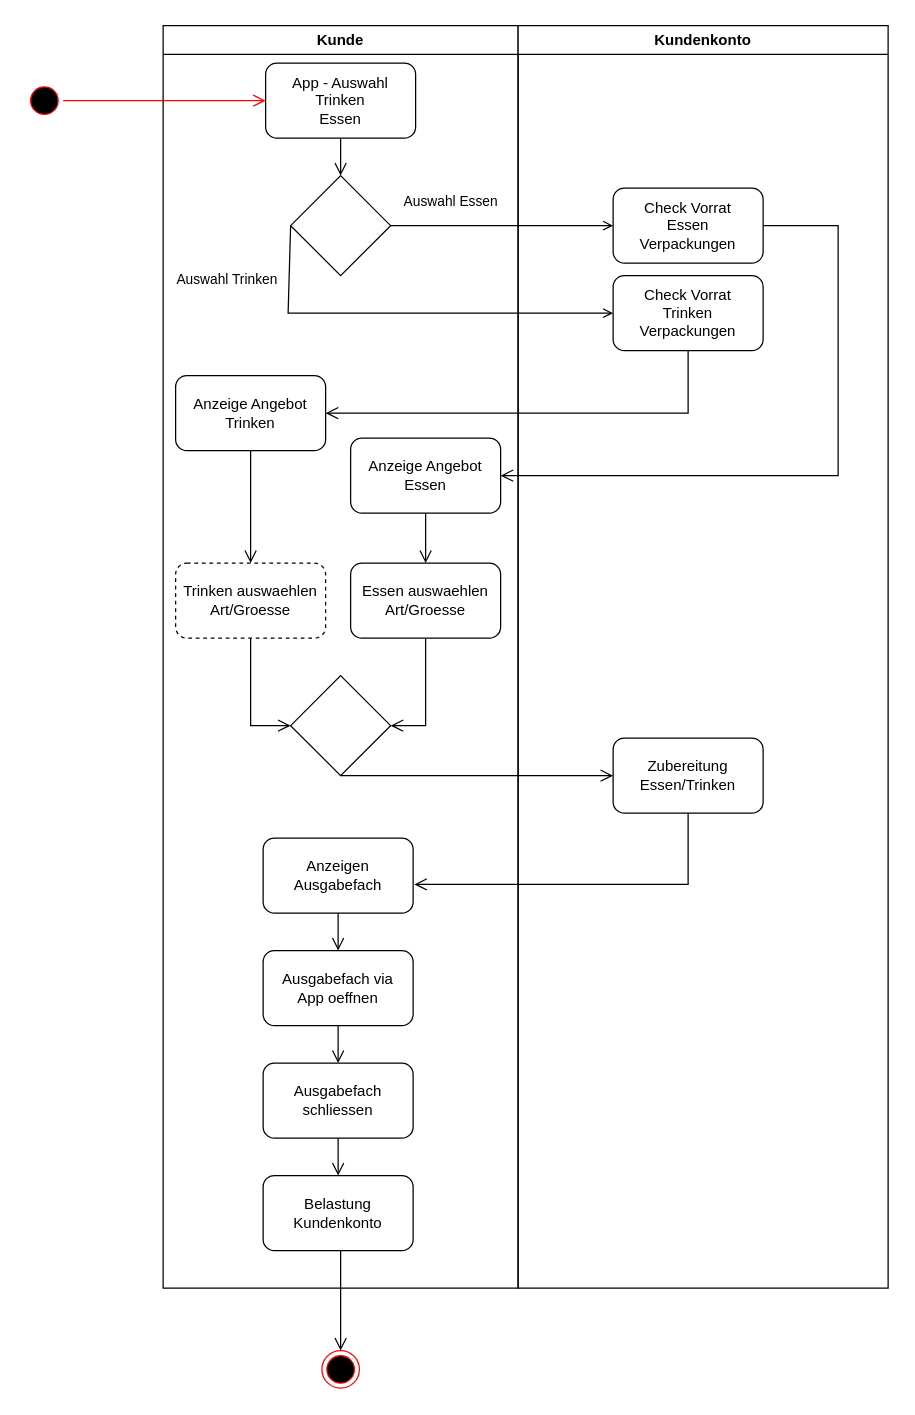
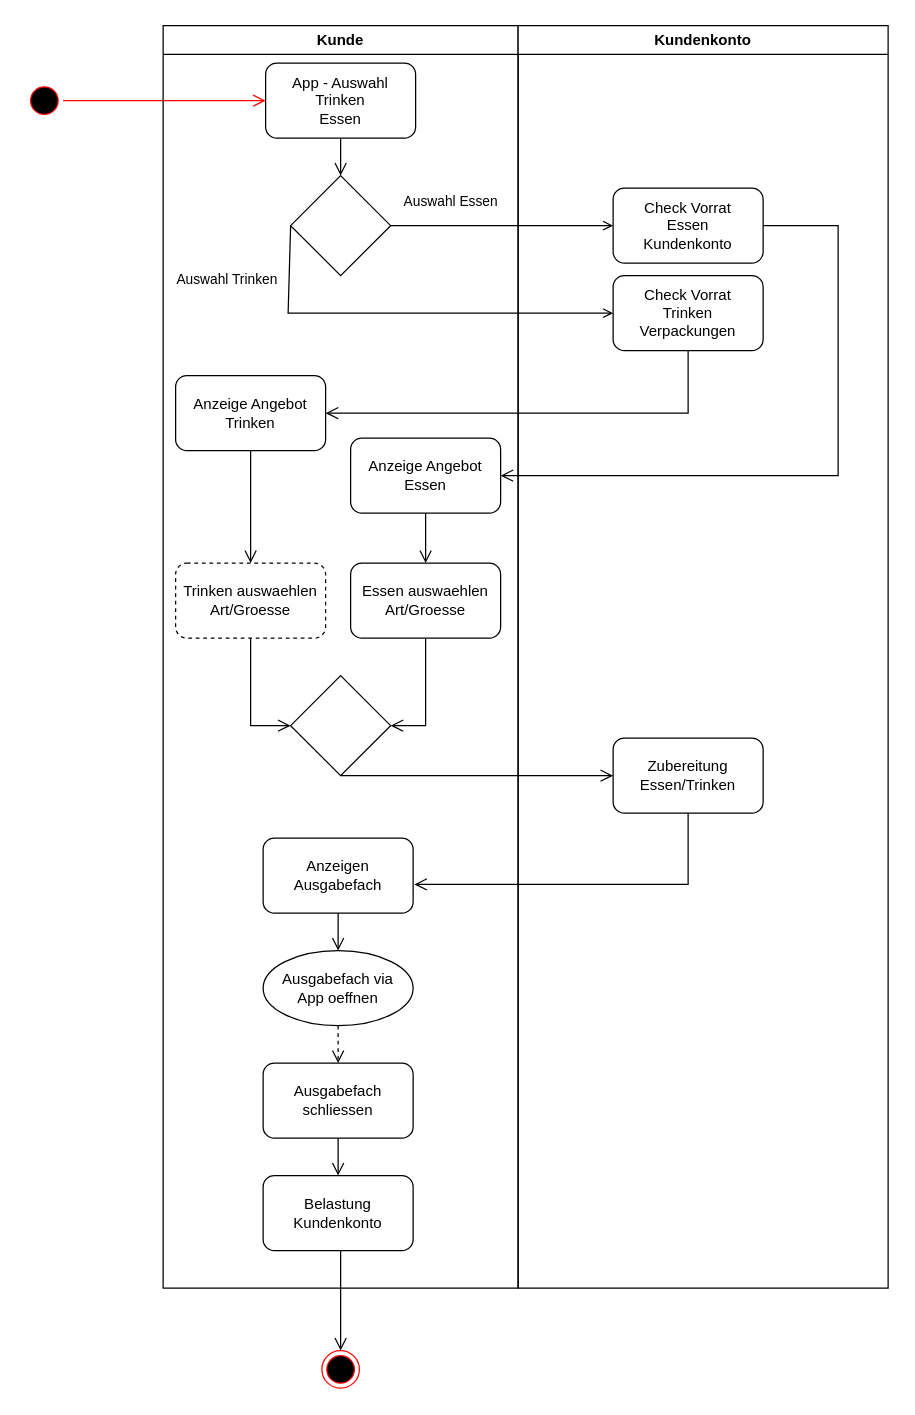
- <mxCell id="29" value="Check Vorrat&lt;br&gt;Essen&lt;br&gt;Verpackungen" style="rounded=1;whiteSpace=wrap;html=1;" vertex="1" parent="27"><mxGeometry x="76" y="130" width="120" height="60" as="geometry" /></mxCell>
+ <mxCell id="29" value="Check Vorrat&lt;br&gt;Essen&lt;br&gt;Kundenkonto" style="rounded=1;whiteSpace=wrap;html=1;" vertex="1" parent="27"><mxGeometry x="76" y="130" width="120" height="60" as="geometry" /></mxCell>
- <mxCell id="16" value="Ausgabefach via&lt;br&gt;App oeffnen" style="rounded=1;whiteSpace=wrap;html=1;" parent="7" vertex="1"><mxGeometry x="80" y="740" width="120" height="60" as="geometry" /></mxCell>
+ <mxCell id="16" value="Ausgabefach via&lt;br&gt;App oeffnen" style="ellipse;whiteSpace=wrap;html=1;" parent="7" vertex="1"><mxGeometry x="80" y="740" width="120" height="60" as="geometry" /></mxCell>
- <mxCell id="18" value="" style="endArrow=open;startArrow=none;endFill=0;startFill=0;endSize=8;html=1;verticalAlign=bottom;labelBackgroundColor=none;strokeWidth=1;rounded=0;exitX=0.5;exitY=1;exitDx=0;exitDy=0;" parent="7" source="16" target="17" edge="1"><mxGeometry width="160" relative="1" as="geometry"><mxPoint x="221" y="1160" as="sourcePoint" /><mxPoint x="381" y="1160" as="targetPoint" /></mxGeometry></mxCell>
+ <mxCell id="18" value="" style="endArrow=open;startArrow=none;endFill=0;startFill=0;endSize=8;html=1;verticalAlign=bottom;labelBackgroundColor=none;strokeWidth=1;rounded=0;exitX=0.5;exitY=1;exitDx=0;exitDy=0;dashed=1;" parent="7" source="16" target="17" edge="1"><mxGeometry width="160" relative="1" as="geometry"><mxPoint x="221" y="1160" as="sourcePoint" /><mxPoint x="381" y="1160" as="targetPoint" /></mxGeometry></mxCell>
